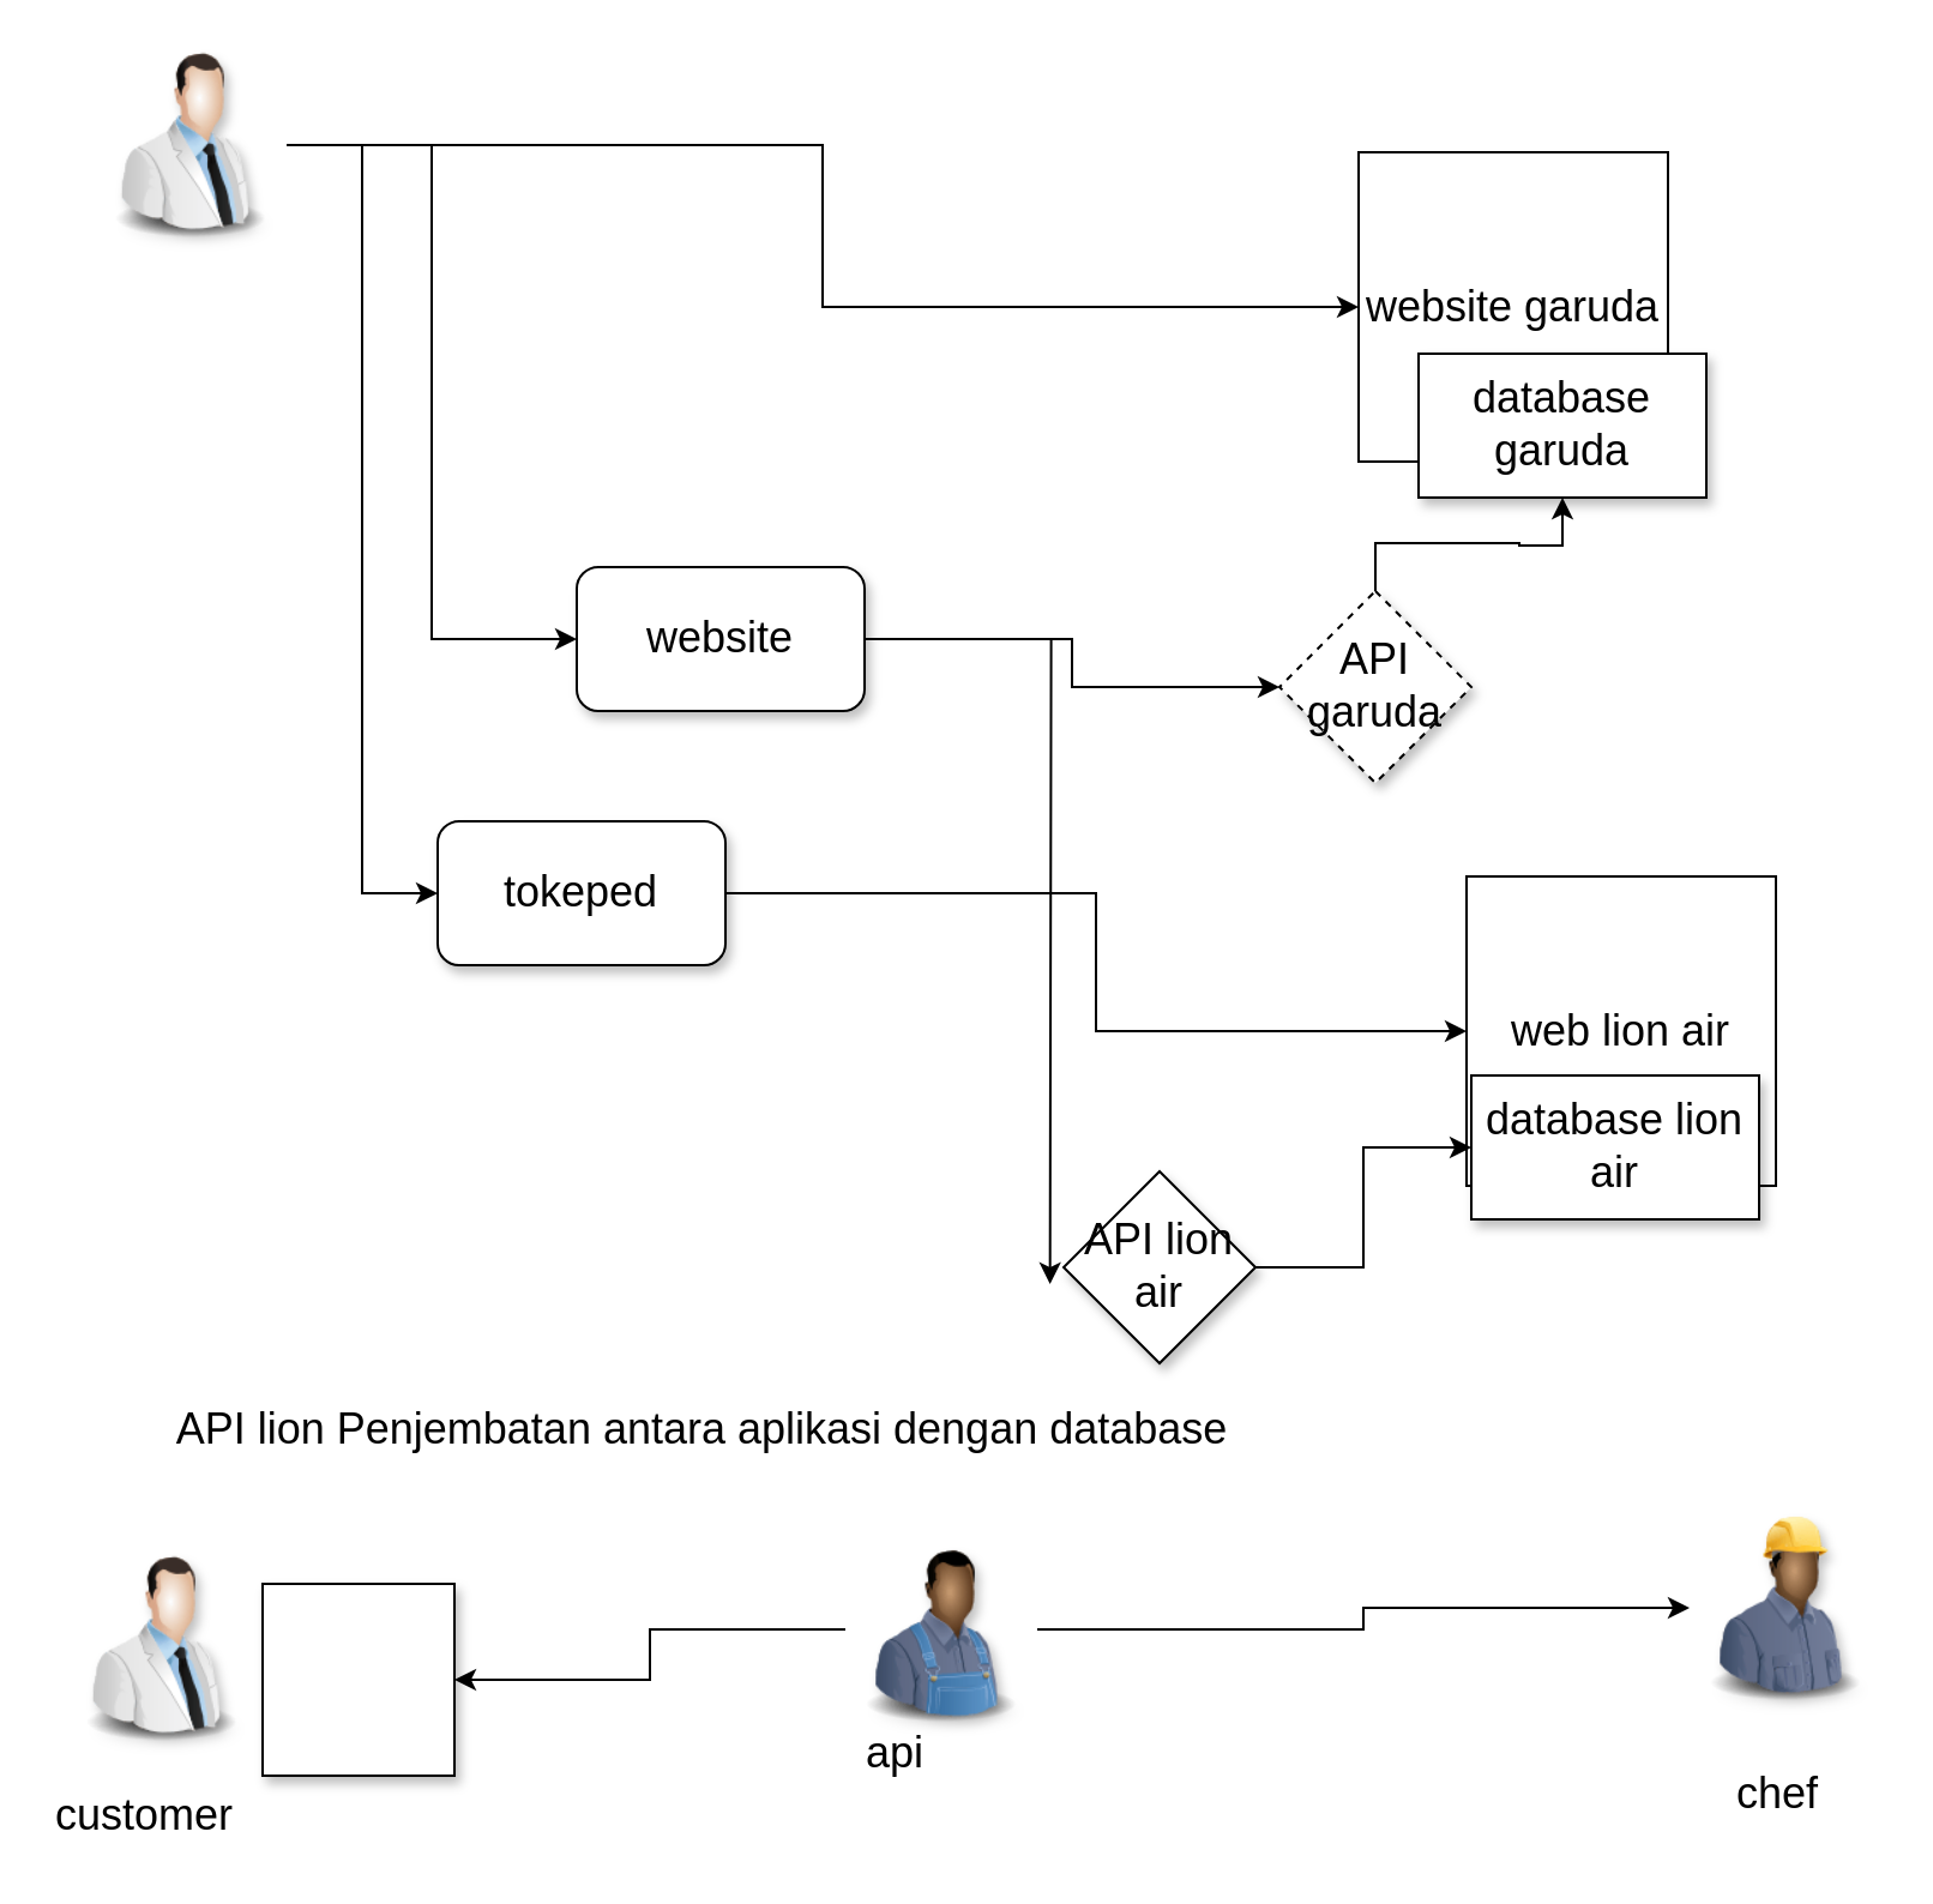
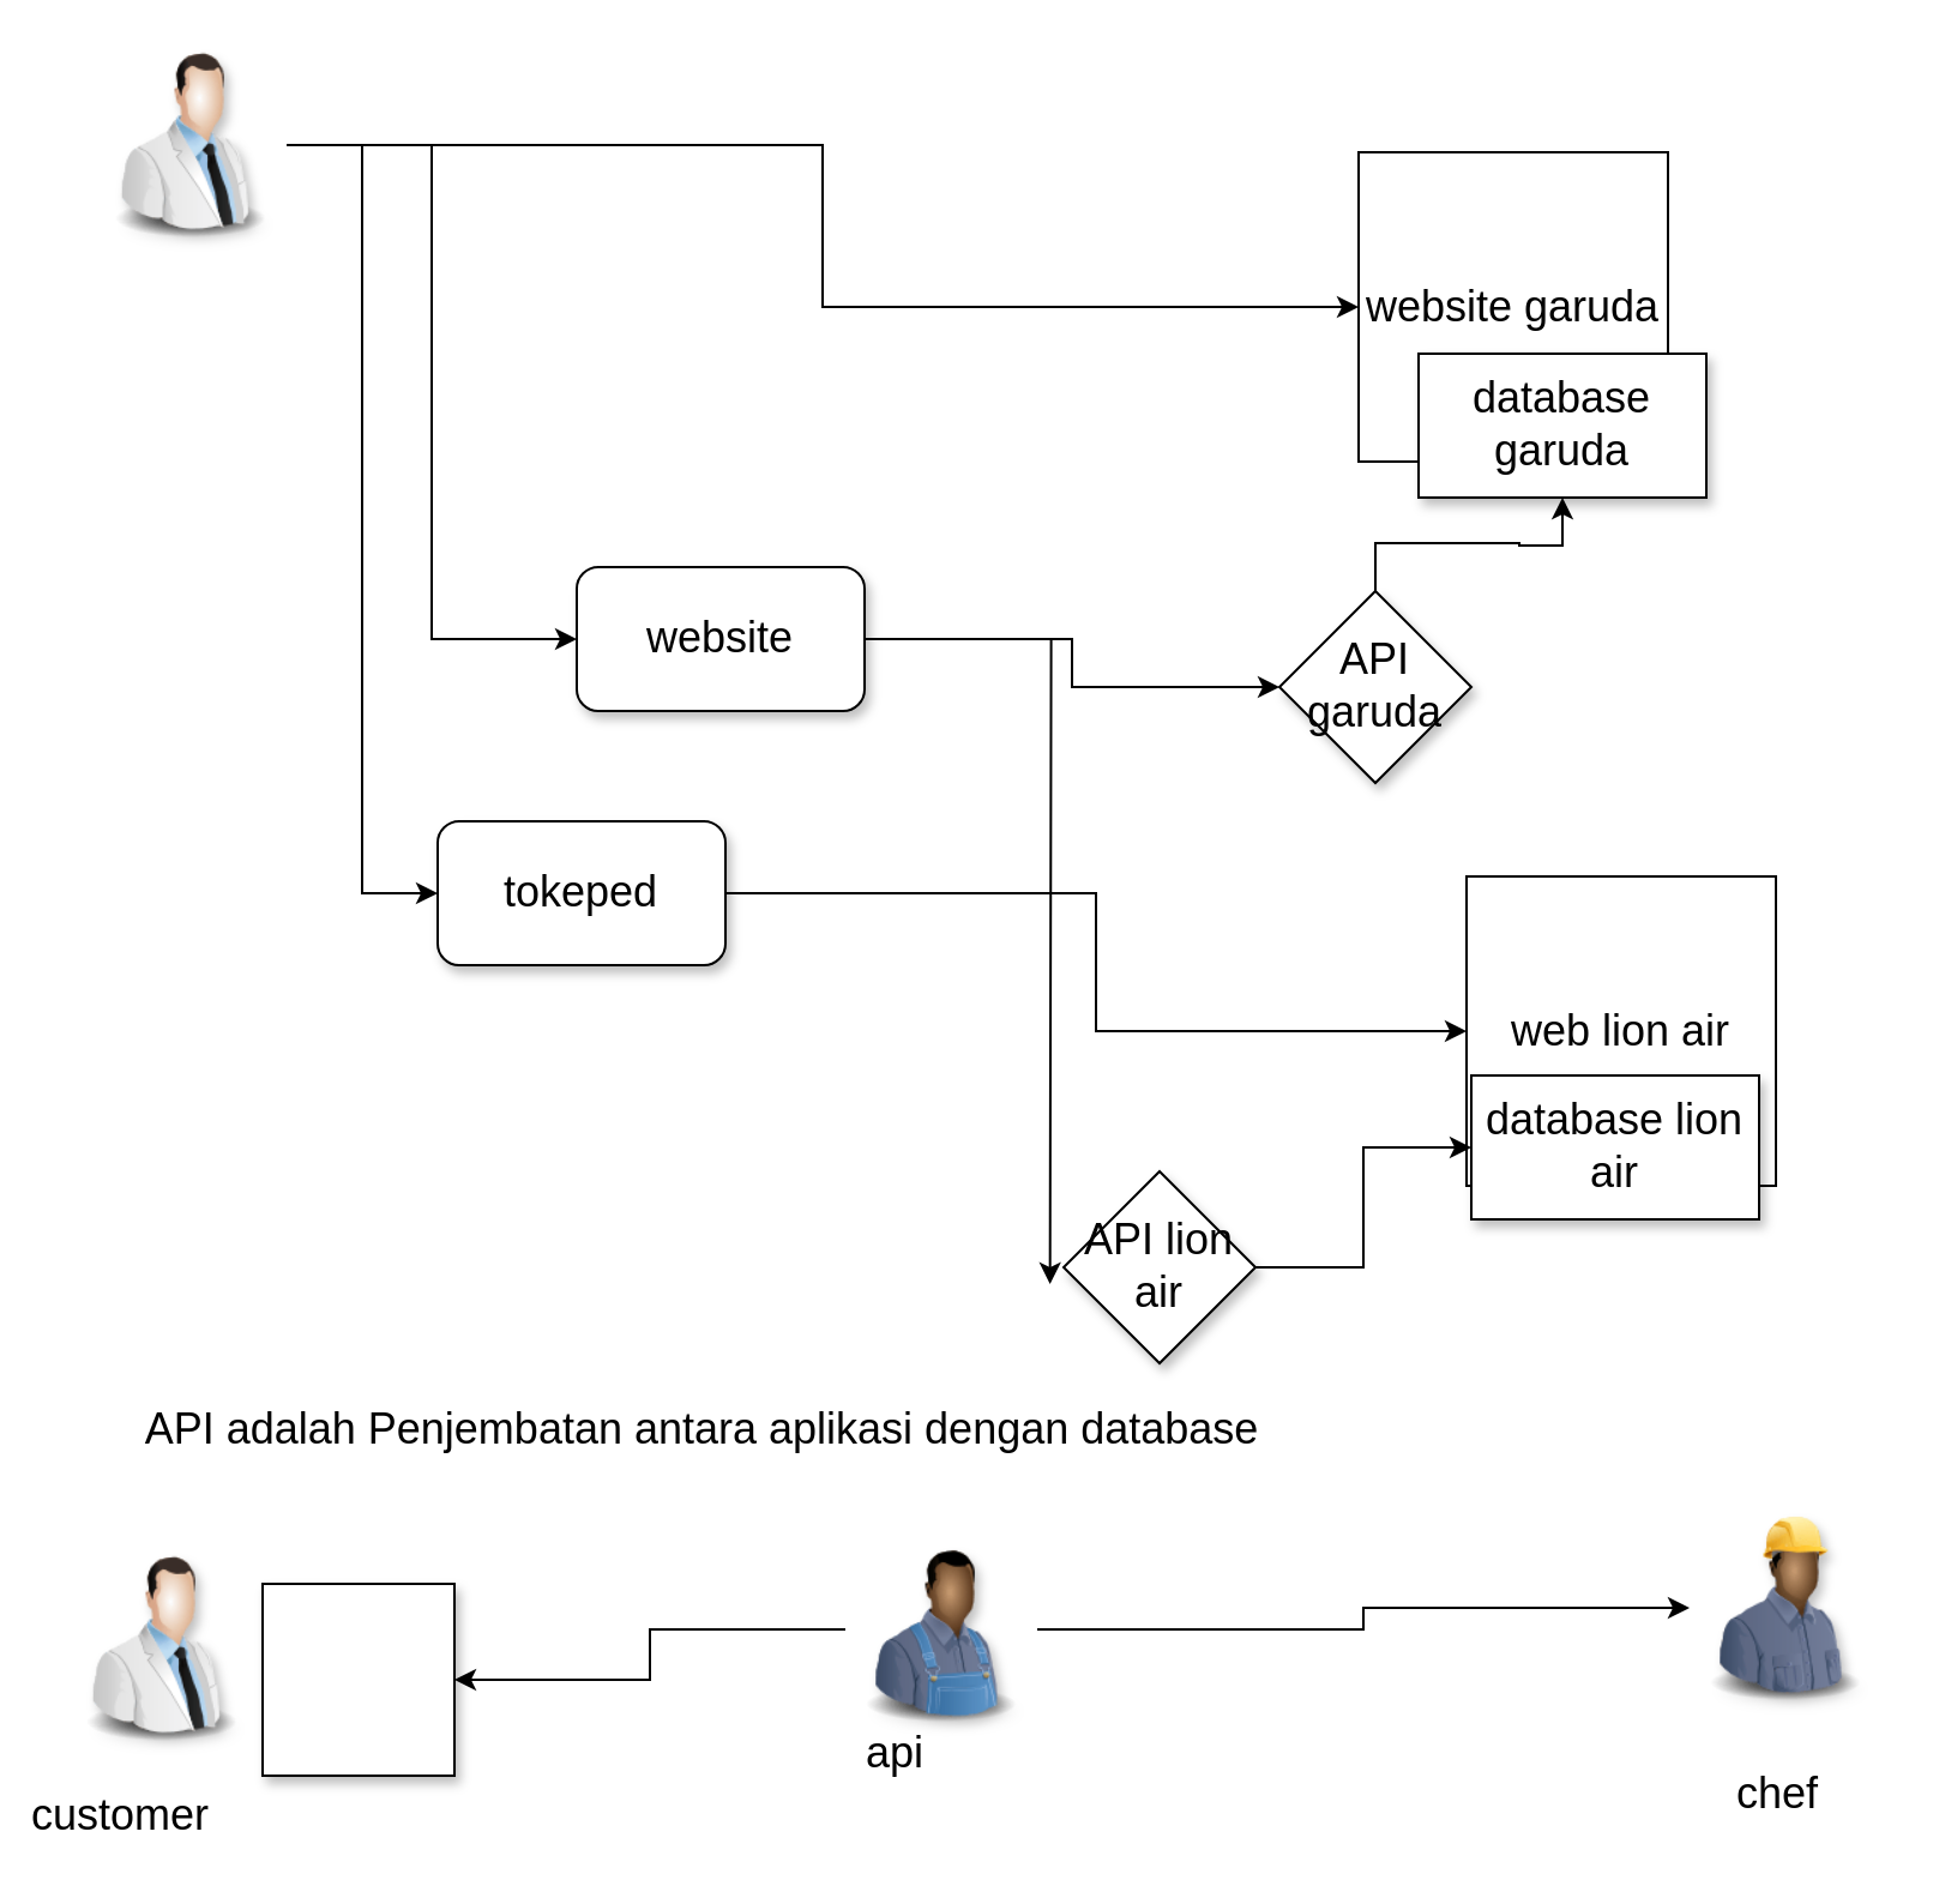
- <mxCell id="14" value="API garuda" style="rhombus;whiteSpace=wrap;html=1;shadow=1;fontSize=18;dashed=1;" vertex="1" parent="1"><mxGeometry x="533" y="246" width="80" height="80" as="geometry" /></mxCell>
+ <mxCell id="14" value="API garuda" style="rhombus;whiteSpace=wrap;html=1;shadow=1;fontSize=18;" vertex="1" parent="1"><mxGeometry x="533" y="246" width="80" height="80" as="geometry" /></mxCell>
- <mxCell id="28" value="API lion Penjembatan antara aplikasi dengan database" style="text;html=1;strokeColor=none;fillColor=none;align=center;verticalAlign=middle;whiteSpace=wrap;rounded=0;shadow=1;fontSize=18;" vertex="1" parent="1"><mxGeometry x="51" y="581" width="483" height="30" as="geometry" /></mxCell>
+ <mxCell id="28" value="API adalah Penjembatan antara aplikasi dengan database" style="text;html=1;strokeColor=none;fillColor=none;align=center;verticalAlign=middle;whiteSpace=wrap;rounded=0;shadow=1;fontSize=18;" vertex="1" parent="1"><mxGeometry x="51" y="581" width="483" height="30" as="geometry" /></mxCell>
- <mxCell id="27" value="customer" style="text;html=1;strokeColor=none;fillColor=none;align=center;verticalAlign=middle;whiteSpace=wrap;rounded=0;shadow=1;fontSize=18;" vertex="1" parent="1"><mxGeometry x="30" y="742" width="60" height="30" as="geometry" /></mxCell>
+ <mxCell id="27" value="customer" style="text;html=1;strokeColor=none;fillColor=none;align=center;verticalAlign=middle;whiteSpace=wrap;rounded=0;shadow=1;fontSize=18;" vertex="1" parent="1"><mxGeometry x="20" y="742" width="60" height="30" as="geometry" /></mxCell>
